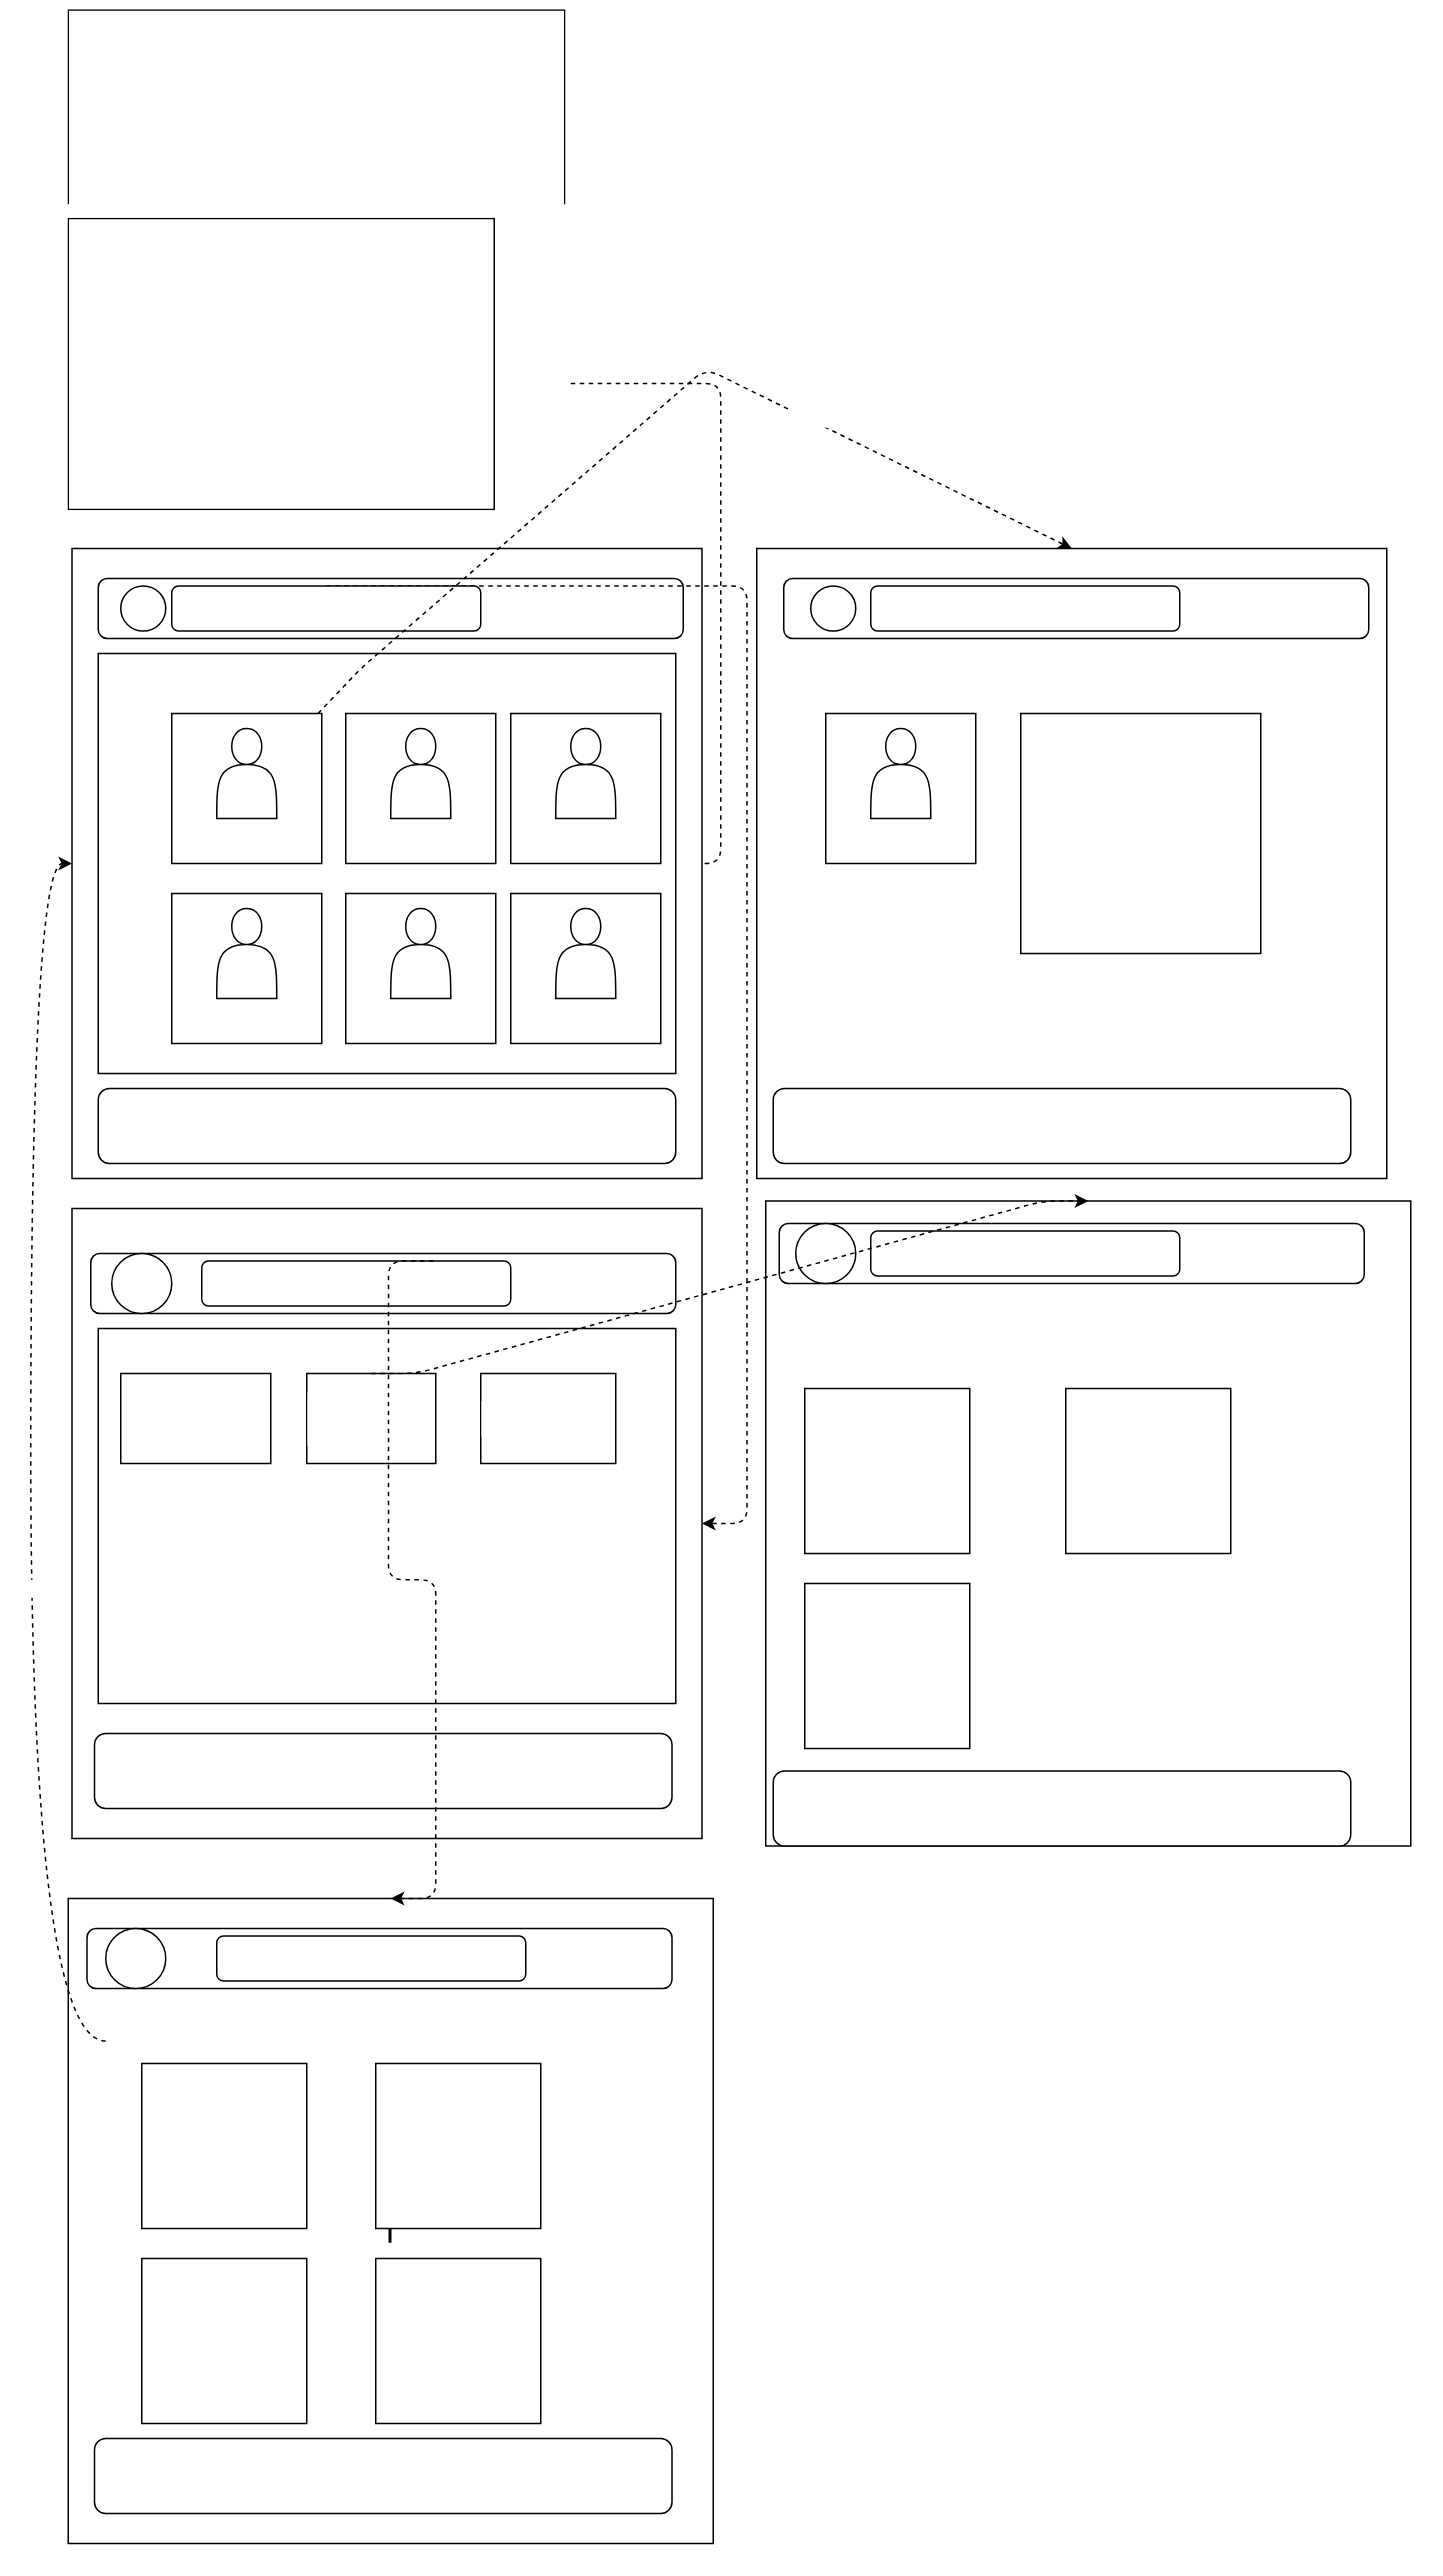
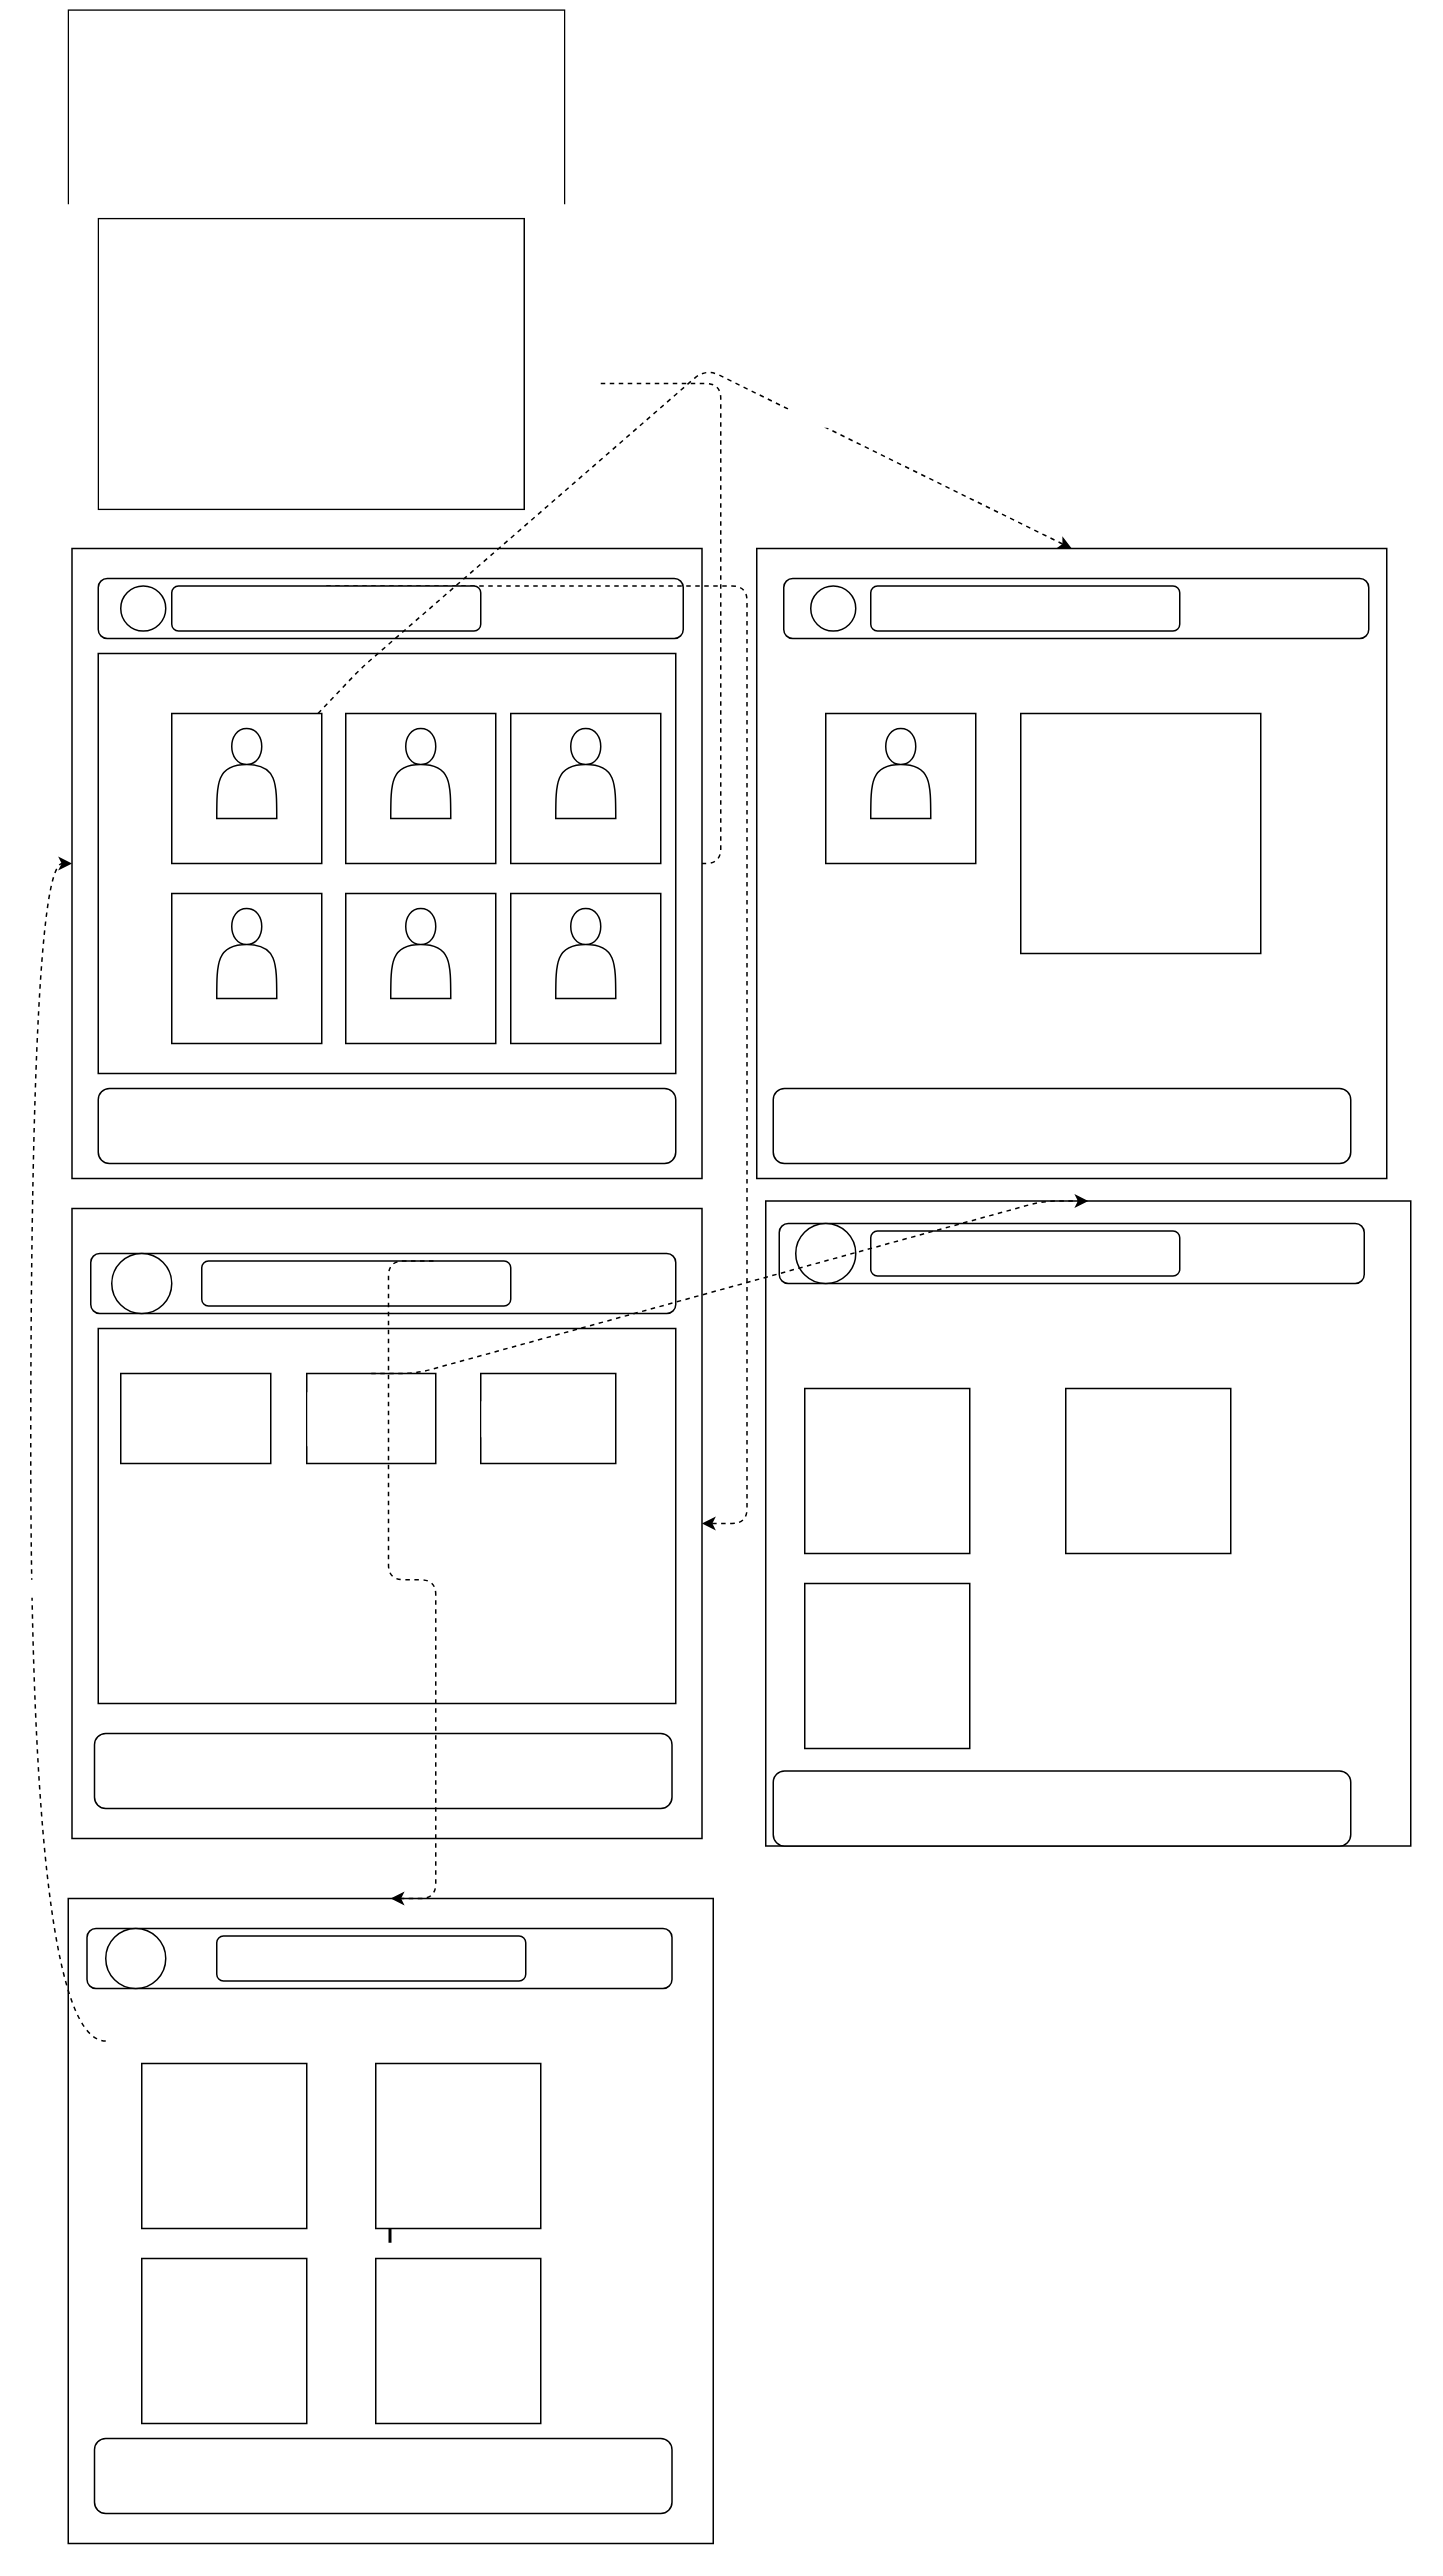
- <mxCell id="4" value="&lt;h1&gt;Danh sách các tính năng&lt;/h1&gt;&lt;p&gt;- hiển thị danh sách nhân viên&amp;nbsp;&lt;/p&gt;&lt;p&gt;- hiển thị profile từng nhân viên&amp;nbsp;&lt;/p&gt;&lt;p&gt;- hiển thị phòng ban công ty&amp;nbsp;&lt;/p&gt;&lt;p&gt;- bảng lương công ty&amp;nbsp;&lt;/p&gt;&lt;p&gt;- Bảng lương từng phòng ban&lt;/p&gt;" style="text;html=1;strokeColor=none;fillColor=none;spacing=5;spacingTop=-20;whiteSpace=wrap;overflow=hidden;rounded=0;labelBackgroundColor=default;labelBorderColor=default;fontColor=#FFFFFF;" parent="1" vertex="1"><mxGeometry x="40" y="155" width="340" height="200" as="geometry" /></mxCell>
+ <mxCell id="4" value="&lt;h1&gt;Danh sách các tính năng&lt;/h1&gt;&lt;p&gt;- hiển thị danh sách nhân viên&amp;nbsp;&lt;/p&gt;&lt;p&gt;- hiển thị profile từng nhân viên&amp;nbsp;&lt;/p&gt;&lt;p&gt;- hiển thị phòng ban công ty&amp;nbsp;&lt;/p&gt;&lt;p&gt;- bảng lương công ty&amp;nbsp;&lt;/p&gt;&lt;p&gt;- Bảng lương từng phòng ban&lt;/p&gt;" style="text;html=1;strokeColor=none;fillColor=none;spacing=5;spacingTop=-20;whiteSpace=wrap;overflow=hidden;rounded=0;labelBackgroundColor=default;labelBorderColor=default;fontColor=#FFFFFF;" parent="1" vertex="1"><mxGeometry x="60" y="155" width="340" height="200" as="geometry" /></mxCell>
